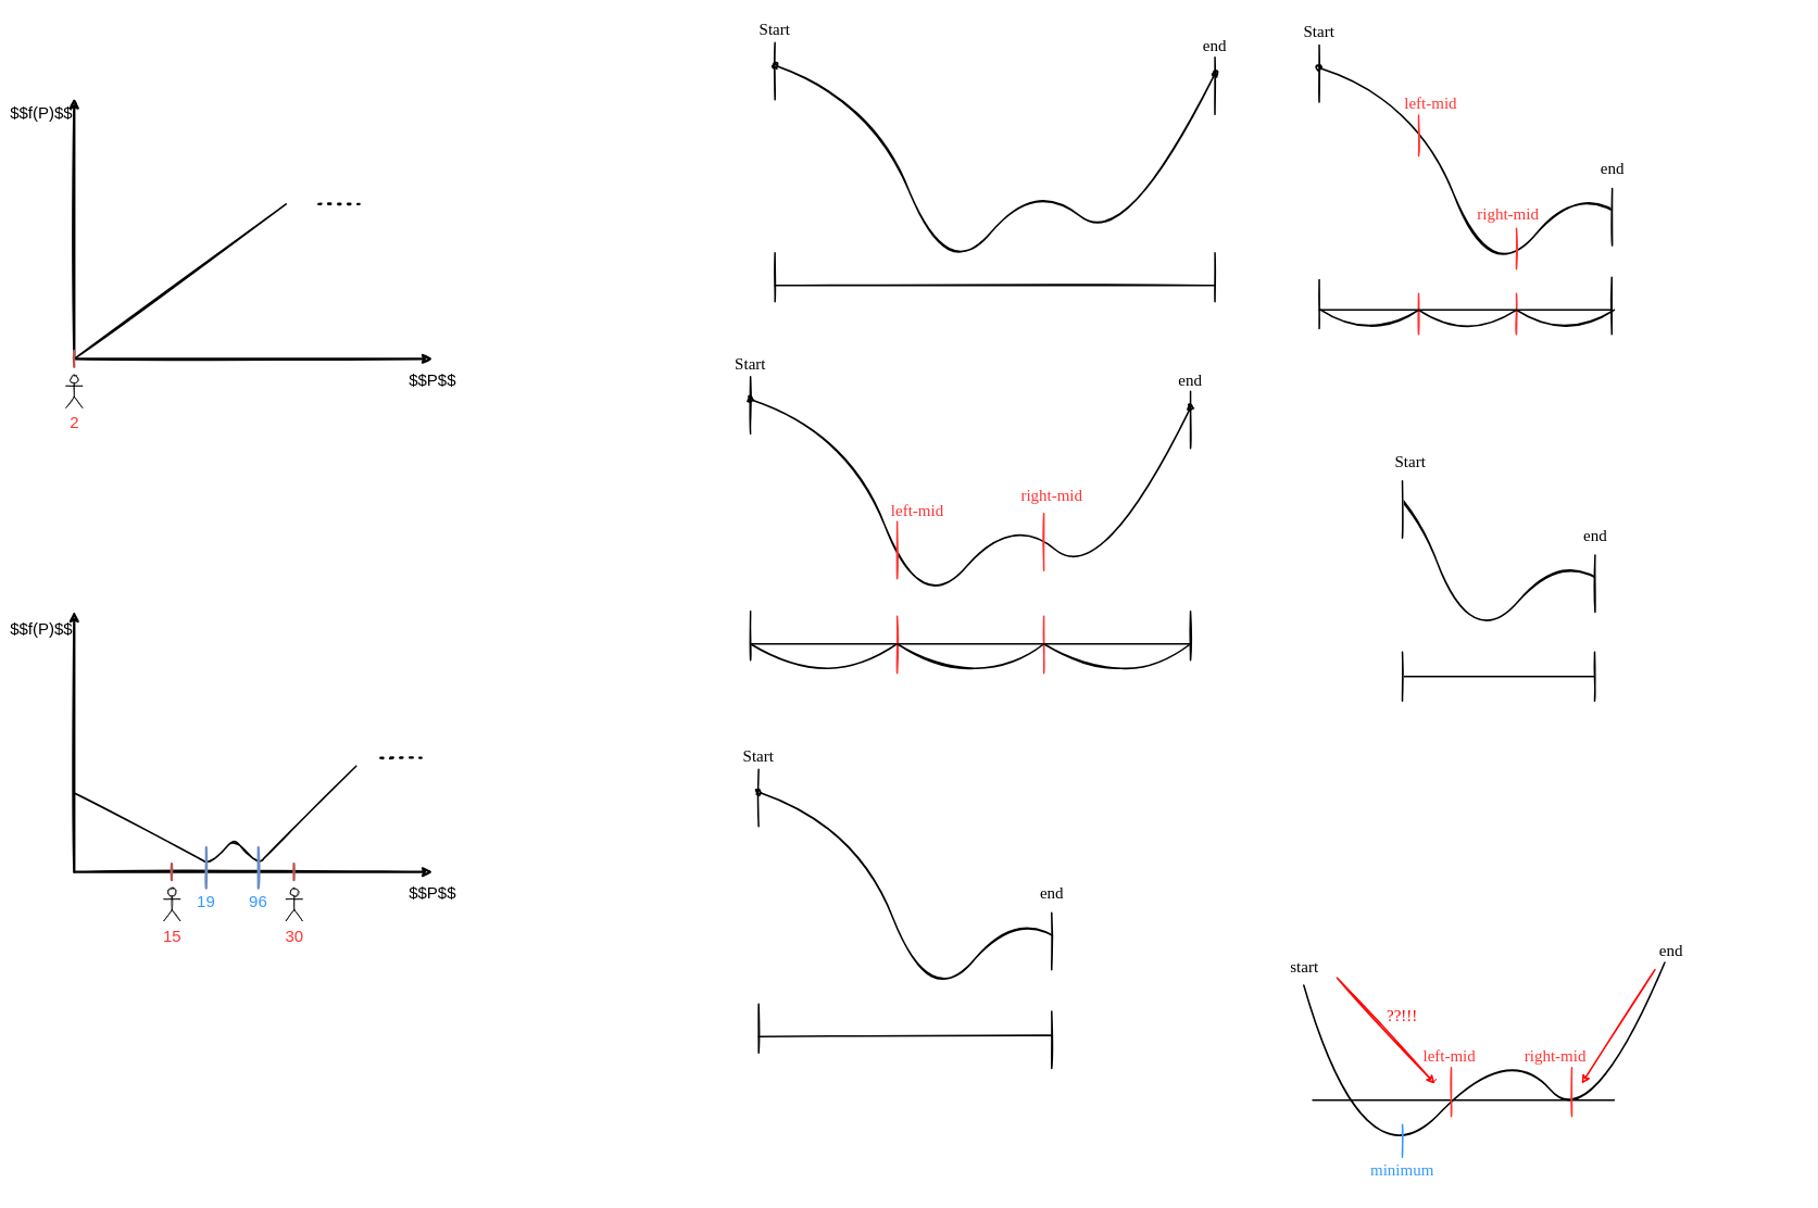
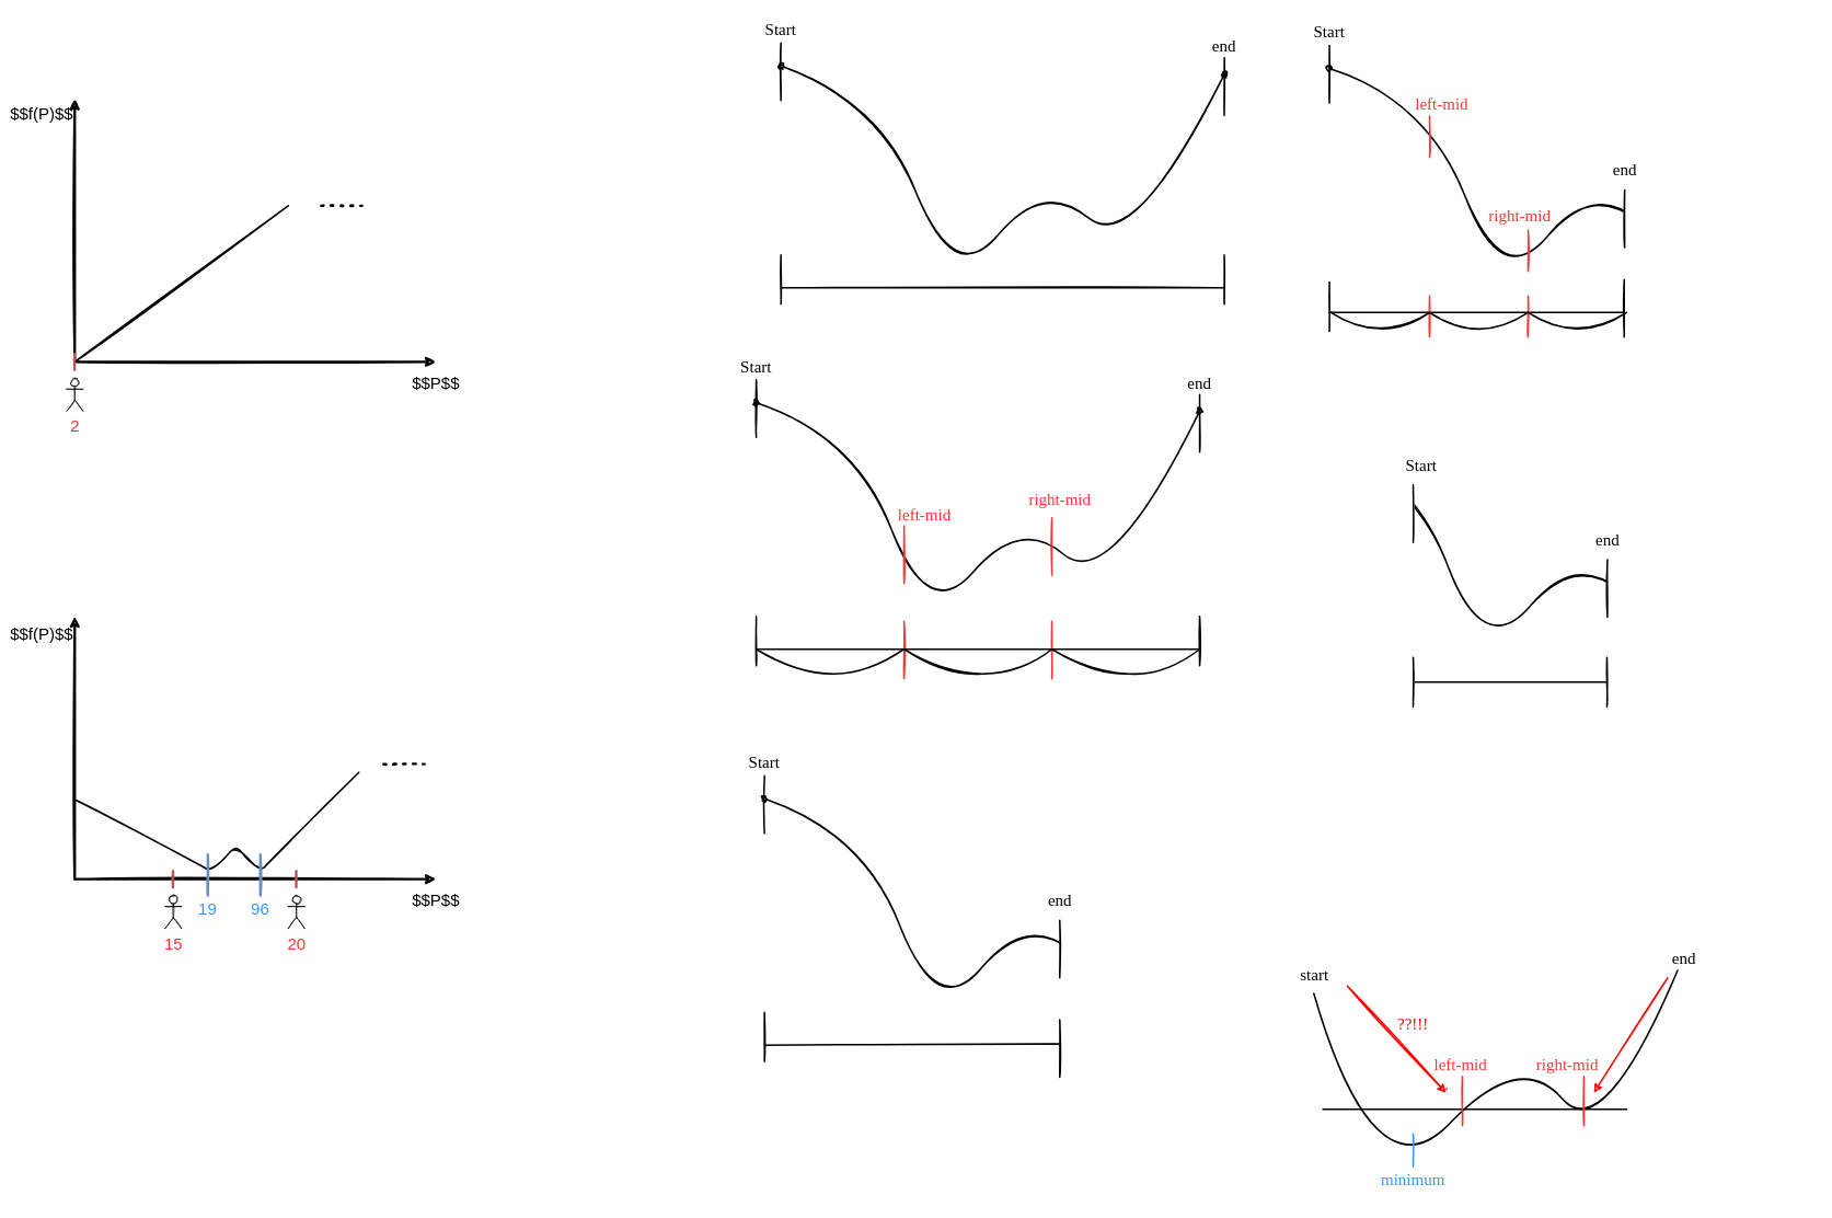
- <mxCell id="18" value="30" style="shape=umlActor;verticalLabelPosition=bottom;verticalAlign=top;html=1;outlineConnect=0;fontSize=20;fontColor=#FF3333;sketch=1;" vertex="1" parent="1"><mxGeometry x="350" y="1090" width="20" height="40" as="geometry" /></mxCell>
+ <mxCell id="18" value="20" style="shape=umlActor;verticalLabelPosition=bottom;verticalAlign=top;html=1;outlineConnect=0;fontSize=20;fontColor=#FF3333;sketch=1;" vertex="1" parent="1"><mxGeometry x="350" y="1090" width="20" height="40" as="geometry" /></mxCell>
